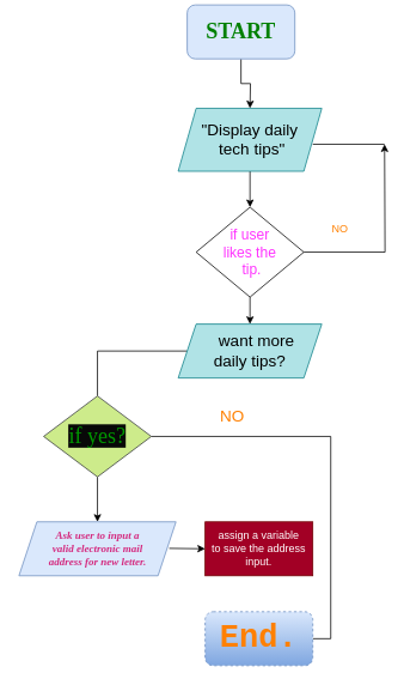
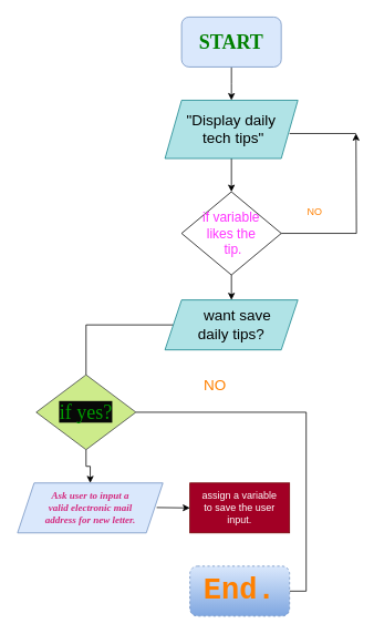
- <mxCell id="3" value="&lt;h1&gt;&lt;font color=&quot;#008000&quot; face=&quot;Times New Roman&quot; style=&quot;font-size: 24px;&quot;&gt;START&lt;/font&gt;&lt;/h1&gt;" style="rounded=1;whiteSpace=wrap;html=1;fillColor=#dae8fc;strokeColor=#6c8ebf;" vertex="1" parent="1"><mxGeometry x="208" y="5" width="120" height="60" as="geometry" /></mxCell>
+ <mxCell id="3" value="&lt;h1&gt;&lt;font color=&quot;#008000&quot; face=&quot;Times New Roman&quot; style=&quot;font-size: 24px;&quot;&gt;START&lt;/font&gt;&lt;/h1&gt;" style="rounded=1;whiteSpace=wrap;html=1;fillColor=#dae8fc;strokeColor=#6c8ebf;" vertex="1" parent="1"><mxGeometry x="218" width="120" height="60" as="geometry" y="20" /></mxCell>
- <mxCell id="8" value="&lt;font style=&quot;&quot; color=&quot;#ff33ff&quot; size=&quot;3&quot;&gt;if user &lt;br&gt;likes the&lt;br&gt;&amp;nbsp;tip.&lt;/font&gt;" style="rhombus;whiteSpace=wrap;html=1;fillColor=none;" vertex="1" parent="1"><mxGeometry x="218" y="230" width="120" height="100" as="geometry" /></mxCell>
+ <mxCell id="8" value="&lt;font style=&quot;&quot; color=&quot;#ff33ff&quot; size=&quot;3&quot;&gt;if variable &lt;br&gt;likes the&lt;br&gt;&amp;nbsp;tip.&lt;/font&gt;" style="rhombus;whiteSpace=wrap;html=1;fillColor=none;" vertex="1" parent="1"><mxGeometry x="218" y="230" width="120" height="100" as="geometry" /></mxCell>
- <mxCell id="10" value="&lt;font style=&quot;font-size: 18px;&quot;&gt;&amp;nbsp; &amp;nbsp; want more&amp;nbsp;&lt;br&gt;daily tips?&lt;/font&gt;" style="shape=parallelogram;perimeter=parallelogramPerimeter;whiteSpace=wrap;html=1;fixedSize=1;fillColor=#b0e3e6;strokeColor=#0e8088;" vertex="1" parent="1"><mxGeometry x="198" y="360" width="160" height="60" as="geometry" /></mxCell>
+ <mxCell id="10" value="&lt;font style=&quot;font-size: 18px;&quot;&gt;&amp;nbsp; &amp;nbsp; want save&amp;nbsp;&lt;br&gt;daily tips?&lt;/font&gt;" style="shape=parallelogram;perimeter=parallelogramPerimeter;whiteSpace=wrap;html=1;fixedSize=1;fillColor=#b0e3e6;strokeColor=#0e8088;" vertex="1" parent="1"><mxGeometry x="198" y="360" width="160" height="60" as="geometry" /></mxCell>
- <mxCell id="15" value="&lt;font color=&quot;#009900&quot; style=&quot;font-size: 24px; background-color: rgb(8, 8, 8);&quot; face=&quot;Times New Roman&quot;&gt;if yes?&lt;/font&gt;" style="rhombus;whiteSpace=wrap;html=1;fillColor=#cdeb8b;strokeColor=#36393d;" vertex="1" parent="1"><mxGeometry x="48" y="440" width="120" height="90" as="geometry" /></mxCell>
+ <mxCell id="15" value="&lt;font color=&quot;#009900&quot; style=&quot;font-size: 24px; background-color: rgb(8, 8, 8);&quot; face=&quot;Times New Roman&quot;&gt;if yes?&lt;/font&gt;" style="rhombus;whiteSpace=wrap;html=1;fillColor=#cdeb8b;strokeColor=#36393d;" vertex="1" parent="1"><mxGeometry x="43" y="450" width="120" height="90" as="geometry" /></mxCell>
- <mxCell id="18" value="assign a variable&lt;br&gt;to save the address&lt;br&gt;input." style="rounded=0;whiteSpace=wrap;html=1;fillColor=#a20025;strokeColor=#6F0000;fontColor=#ffffff;" vertex="1" parent="1"><mxGeometry x="228" y="580" width="120" height="60" as="geometry" /></mxCell>
+ <mxCell id="18" value="assign a variable&lt;br&gt;to save the user&lt;br&gt;input." style="rounded=0;whiteSpace=wrap;html=1;fillColor=#a20025;strokeColor=#6F0000;fontColor=#ffffff;" vertex="1" parent="1"><mxGeometry x="228" y="580" width="120" height="60" as="geometry" /></mxCell>
